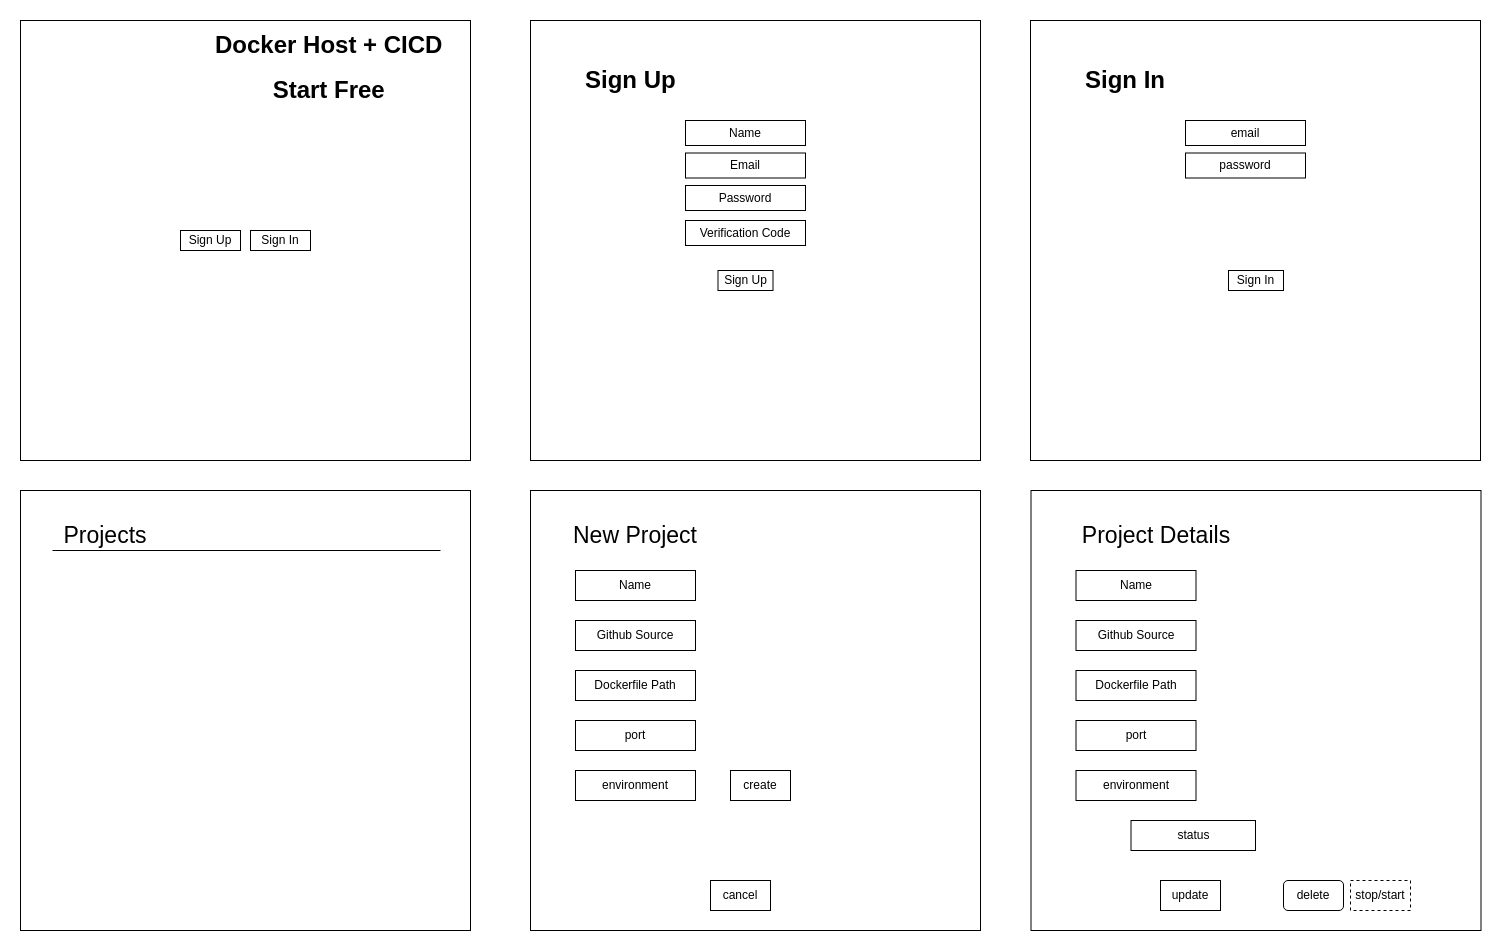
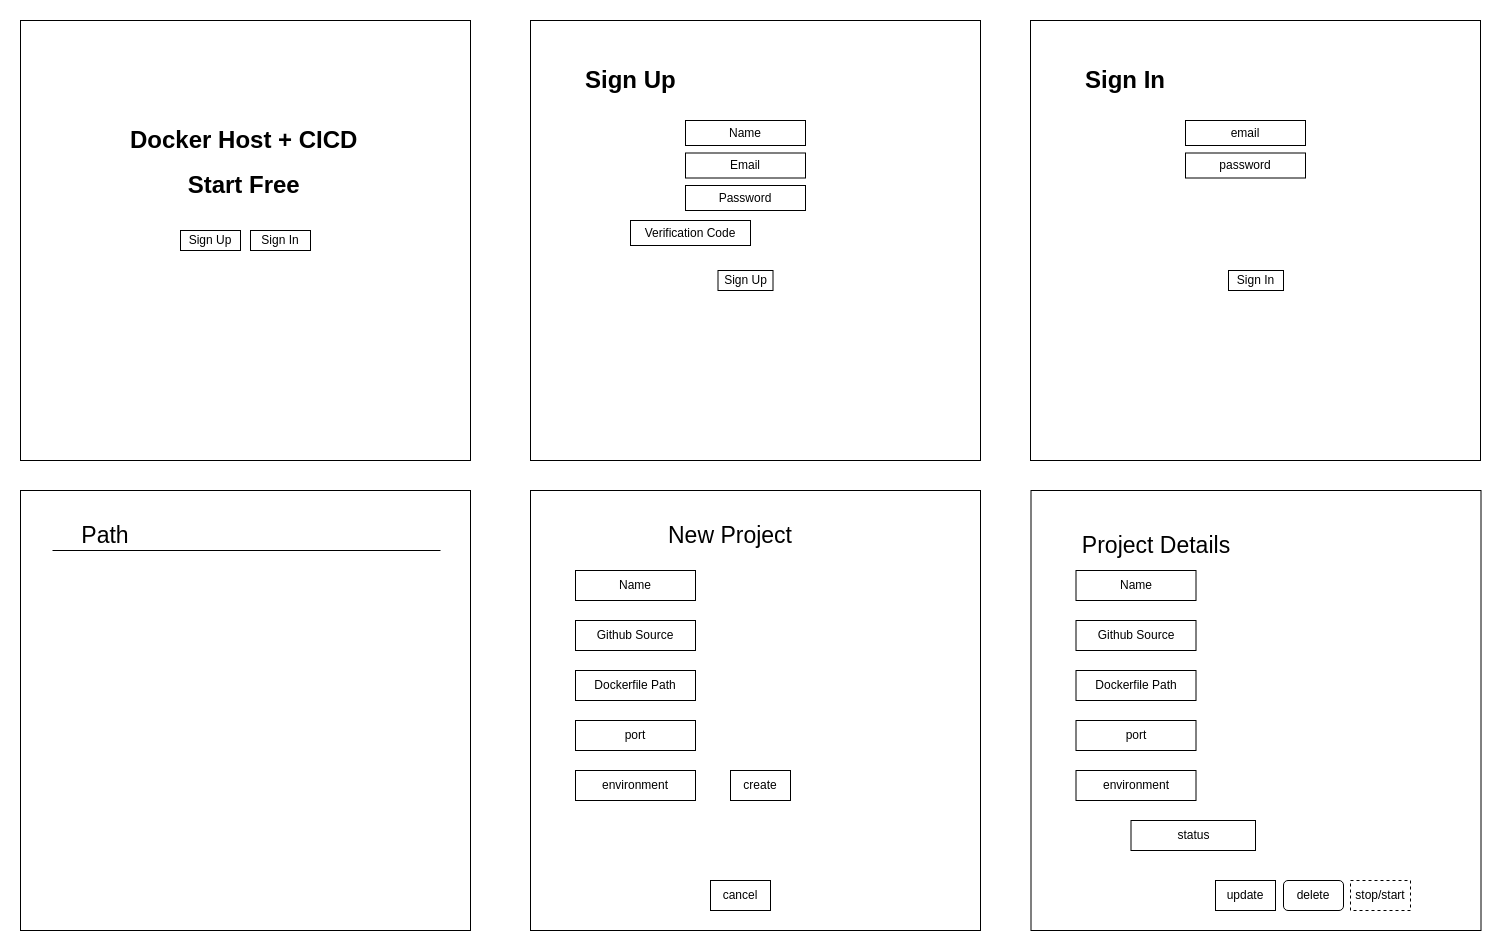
- <mxCell id="3" value="&lt;h1&gt;Docker Host + CICD&lt;/h1&gt;&lt;h1 style=&quot;text-align: center&quot;&gt;Start Free&lt;/h1&gt;" style="text;html=1;strokeColor=none;fillColor=none;spacing=5;spacingTop=-20;whiteSpace=wrap;overflow=hidden;rounded=0;" vertex="1" parent="1"><mxGeometry x="210" y="25" width="240" height="90" as="geometry" /></mxCell>
+ <mxCell id="3" value="&lt;h1&gt;Docker Host + CICD&lt;/h1&gt;&lt;h1 style=&quot;text-align: center&quot;&gt;Start Free&lt;/h1&gt;" style="text;html=1;strokeColor=none;fillColor=none;spacing=5;spacingTop=-20;whiteSpace=wrap;overflow=hidden;rounded=0;" vertex="1" parent="1"><mxGeometry x="125" y="120" width="240" height="90" as="geometry" /></mxCell>
- <mxCell id="9" value="Verification Code" style="rounded=0;whiteSpace=wrap;html=1;" vertex="1" parent="1"><mxGeometry x="685" y="220" width="120" height="25" as="geometry" /></mxCell>
+ <mxCell id="9" value="Verification Code" style="rounded=0;whiteSpace=wrap;html=1;" vertex="1" parent="1"><mxGeometry x="630" y="220" width="120" height="25" as="geometry" /></mxCell>
- <mxCell id="19" value="&lt;font style=&quot;font-size: 23px&quot;&gt;Projects&lt;/font&gt;" style="text;html=1;strokeColor=none;fillColor=none;align=center;verticalAlign=middle;whiteSpace=wrap;rounded=0;" vertex="1" parent="1"><mxGeometry x="50" y="520" width="110" height="30" as="geometry" /></mxCell>
+ <mxCell id="19" value="&lt;font style=&quot;font-size: 23px&quot;&gt;Path&lt;/font&gt;" style="text;html=1;strokeColor=none;fillColor=none;align=center;verticalAlign=middle;whiteSpace=wrap;rounded=0;" vertex="1" parent="1"><mxGeometry x="50" y="520" width="110" height="30" as="geometry" /></mxCell>
- <mxCell id="23" value="&lt;font style=&quot;font-size: 23px&quot;&gt;New Project&lt;/font&gt;" style="text;html=1;strokeColor=none;fillColor=none;align=center;verticalAlign=middle;whiteSpace=wrap;rounded=0;" vertex="1" parent="1"><mxGeometry x="560" y="520" width="150" height="30" as="geometry" /></mxCell>
+ <mxCell id="23" value="&lt;font style=&quot;font-size: 23px&quot;&gt;New Project&lt;/font&gt;" style="text;html=1;strokeColor=none;fillColor=none;align=center;verticalAlign=middle;whiteSpace=wrap;rounded=0;" vertex="1" parent="1"><mxGeometry x="655" y="520" width="150" height="30" as="geometry" /></mxCell>
- <mxCell id="32" value="&lt;span style=&quot;font-size: 23px&quot;&gt;Project Details&lt;/span&gt;" style="text;html=1;strokeColor=none;fillColor=none;align=center;verticalAlign=middle;whiteSpace=wrap;rounded=0;" vertex="1" parent="1"><mxGeometry x="1060.5" y="520" width="189.5" height="30" as="geometry" /></mxCell>
+ <mxCell id="32" value="&lt;span style=&quot;font-size: 23px&quot;&gt;Project Details&lt;/span&gt;" style="text;html=1;strokeColor=none;fillColor=none;align=center;verticalAlign=middle;whiteSpace=wrap;rounded=0;" vertex="1" parent="1"><mxGeometry x="1060.5" y="530" width="189.5" height="30" as="geometry" /></mxCell>
- <mxCell id="38" value="update" style="rounded=0;whiteSpace=wrap;html=1;" vertex="1" parent="1"><mxGeometry x="1160" y="880" width="60" height="30" as="geometry" /></mxCell>
+ <mxCell id="38" value="update" style="rounded=0;whiteSpace=wrap;html=1;" vertex="1" parent="1"><mxGeometry x="1215" y="880" width="60" height="30" as="geometry" /></mxCell>
